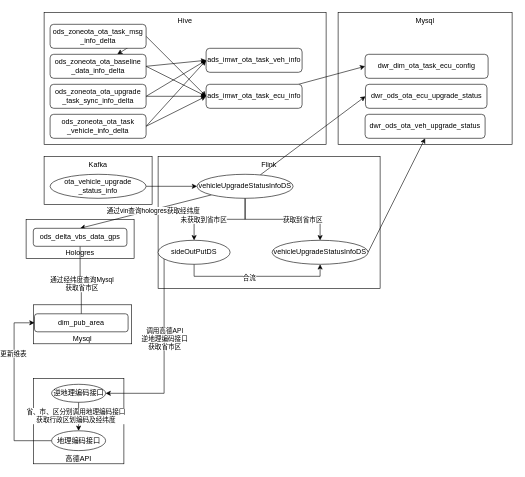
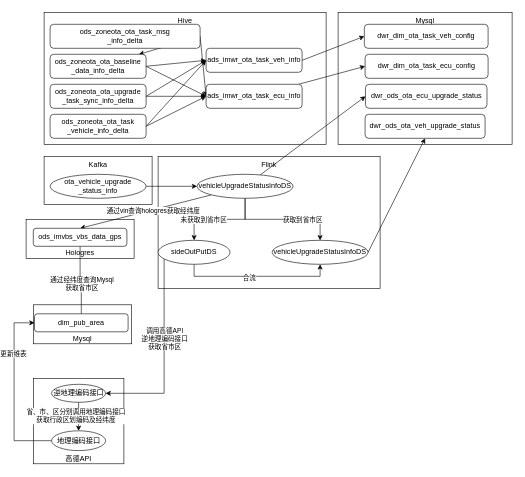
- <mxCell id="10" value="ods_zoneota_ota_task_msg&lt;br&gt;_info_delta" style="rounded=1;whiteSpace=wrap;html=1;" vertex="1" parent="1"><mxGeometry x="80" y="40" width="160" height="40" as="geometry" /></mxCell>
+ <mxCell id="10" value="ods_zoneota_ota_task_msg&lt;br&gt;_info_delta" style="rounded=1;whiteSpace=wrap;html=1;" vertex="1" parent="1"><mxGeometry x="80" y="40" width="250" height="40" as="geometry" /></mxCell>
+ <mxCell id="53" value="dwr_dim_ota_task_veh_config" style="rounded=1;whiteSpace=wrap;html=1;" vertex="1" parent="1"><mxGeometry x="603.75" y="40" width="206.25" height="40" as="geometry" /></mxCell>
+ <mxCell id="23" style="rounded=0;orthogonalLoop=1;jettySize=auto;html=1;entryX=0;entryY=0.5;entryDx=0;entryDy=0;exitX=1;exitY=0.5;exitDx=0;exitDy=0;" edge="1" parent="1" source="24" target="53"><mxGeometry relative="1" as="geometry"><mxPoint x="590" y="100" as="sourcePoint" /></mxGeometry></mxCell>
- <mxCell id="37" value="ods_delta_vbs_data_gps" style="rounded=1;whiteSpace=wrap;html=1;" vertex="1" parent="1"><mxGeometry x="52" y="380" width="156" height="30" as="geometry" /></mxCell>
+ <mxCell id="37" value="ods_imvbs_vbs_data_gps" style="rounded=1;whiteSpace=wrap;html=1;" vertex="1" parent="1"><mxGeometry x="52" y="380" width="156" height="30" as="geometry" /></mxCell>
